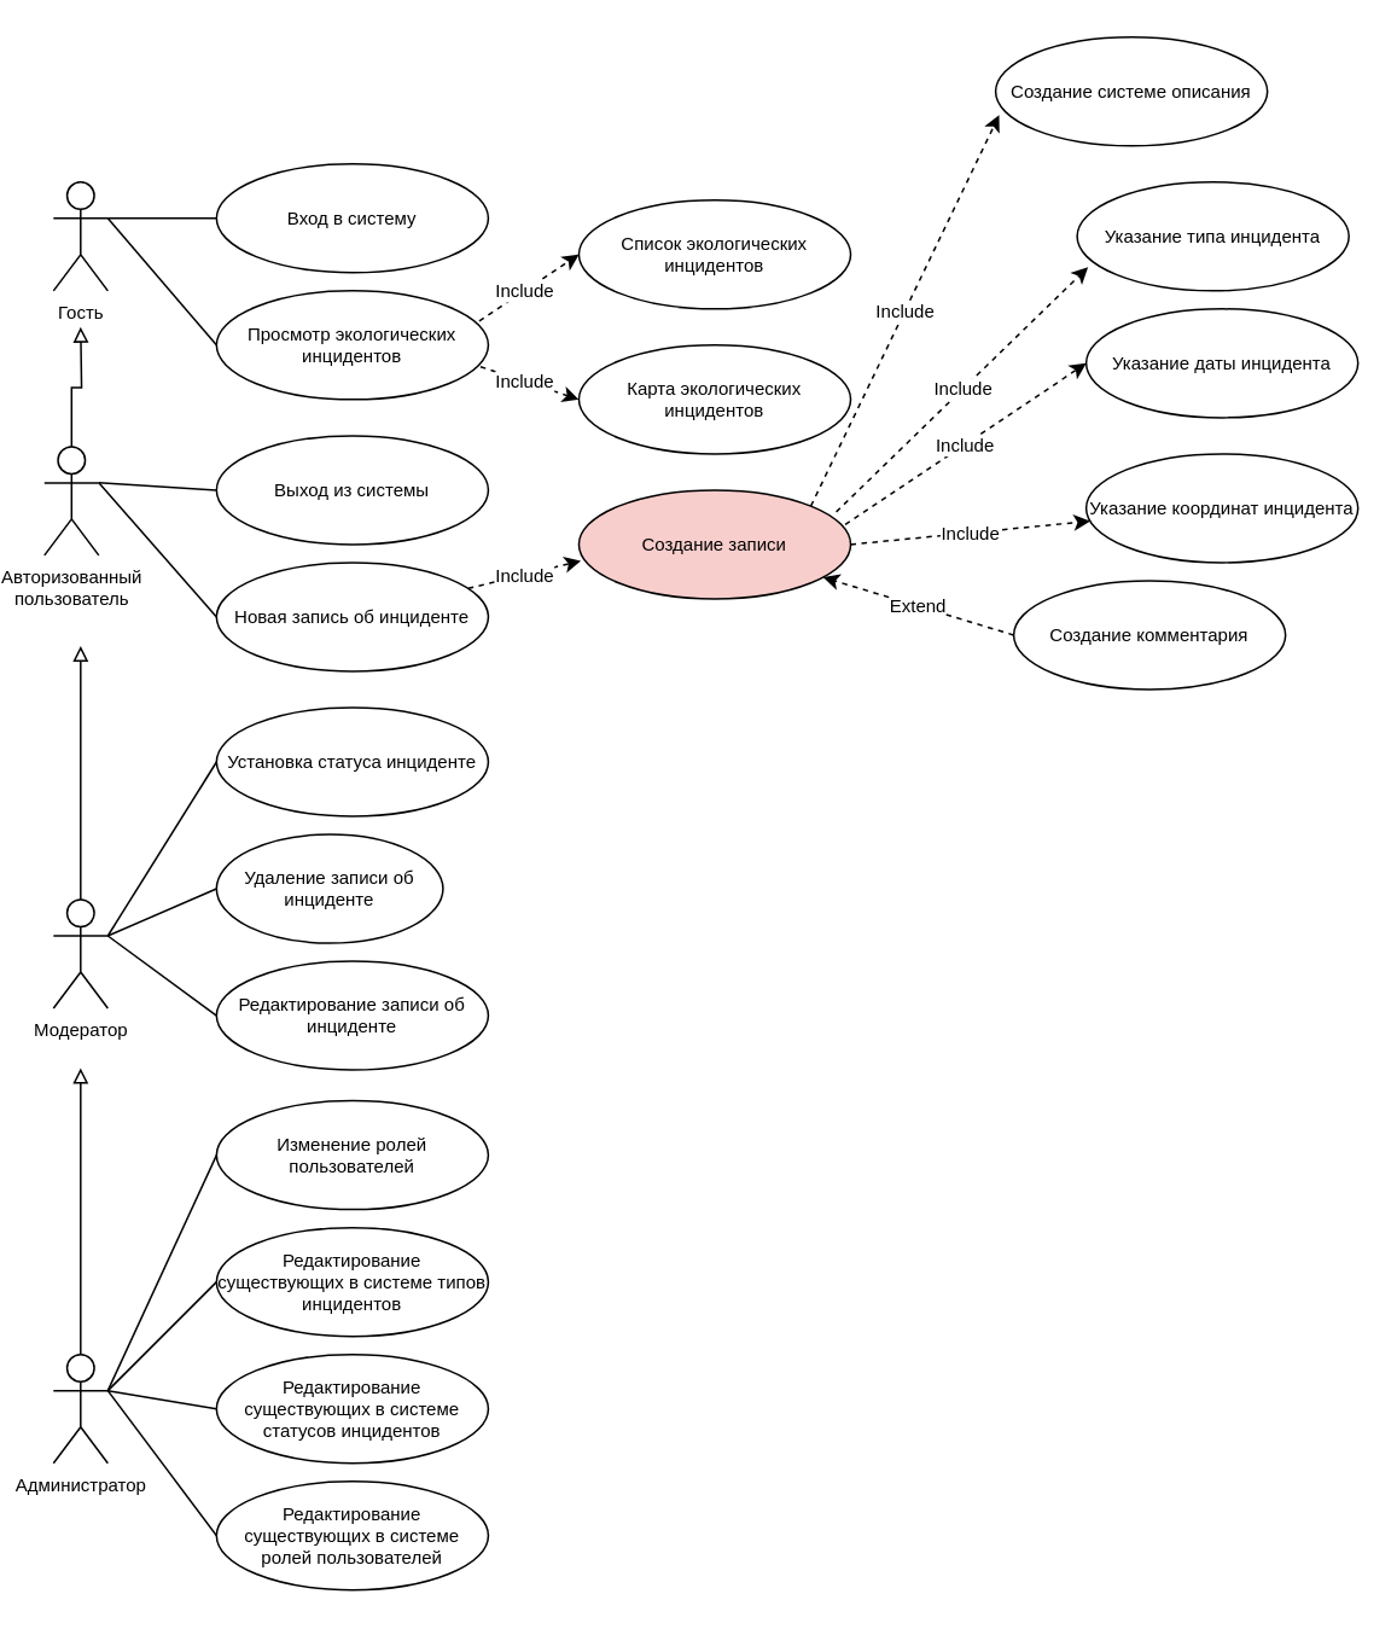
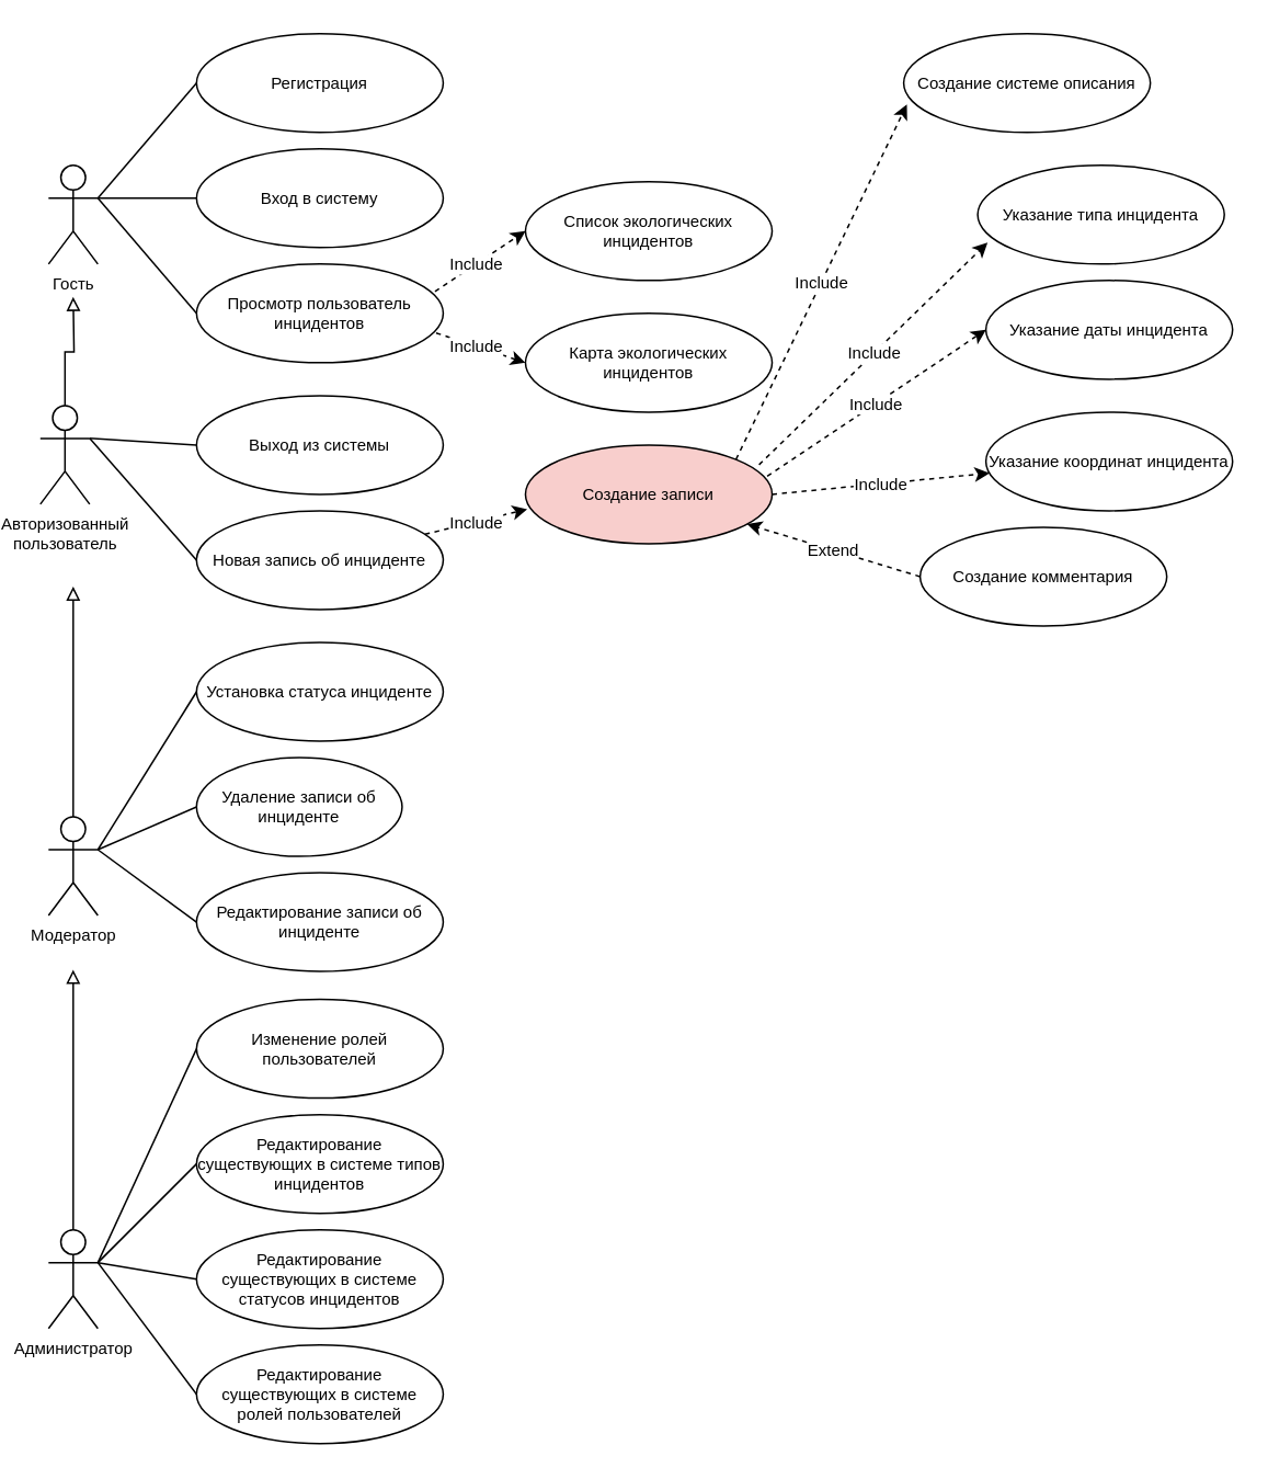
+ <mxCell id="21" value="Регистрация" style="ellipse;whiteSpace=wrap;html=1;fontSize=10;" parent="1" vertex="1"><mxGeometry x="115" y="20" width="150" height="60" as="geometry" /></mxCell>
+ <mxCell id="2" style="rounded=0;orthogonalLoop=1;jettySize=auto;html=1;exitX=1;exitY=0.333;exitDx=0;exitDy=0;exitPerimeter=0;entryX=0;entryY=0.5;entryDx=0;entryDy=0;fontSize=10;endArrow=none;endFill=0;" parent="1" source="49" target="21" edge="1"><mxGeometry relative="1" as="geometry" /></mxCell>
- <mxCell id="18" value="Просмотр экологических инцидентов" style="ellipse;whiteSpace=wrap;html=1;fontSize=10;" parent="1" vertex="1"><mxGeometry x="115" y="160" width="150" height="60" as="geometry" /></mxCell>
+ <mxCell id="18" value="Просмотр пользователь инцидентов" style="ellipse;whiteSpace=wrap;html=1;fontSize=10;" parent="1" vertex="1"><mxGeometry x="115" y="160" width="150" height="60" as="geometry" /></mxCell>
